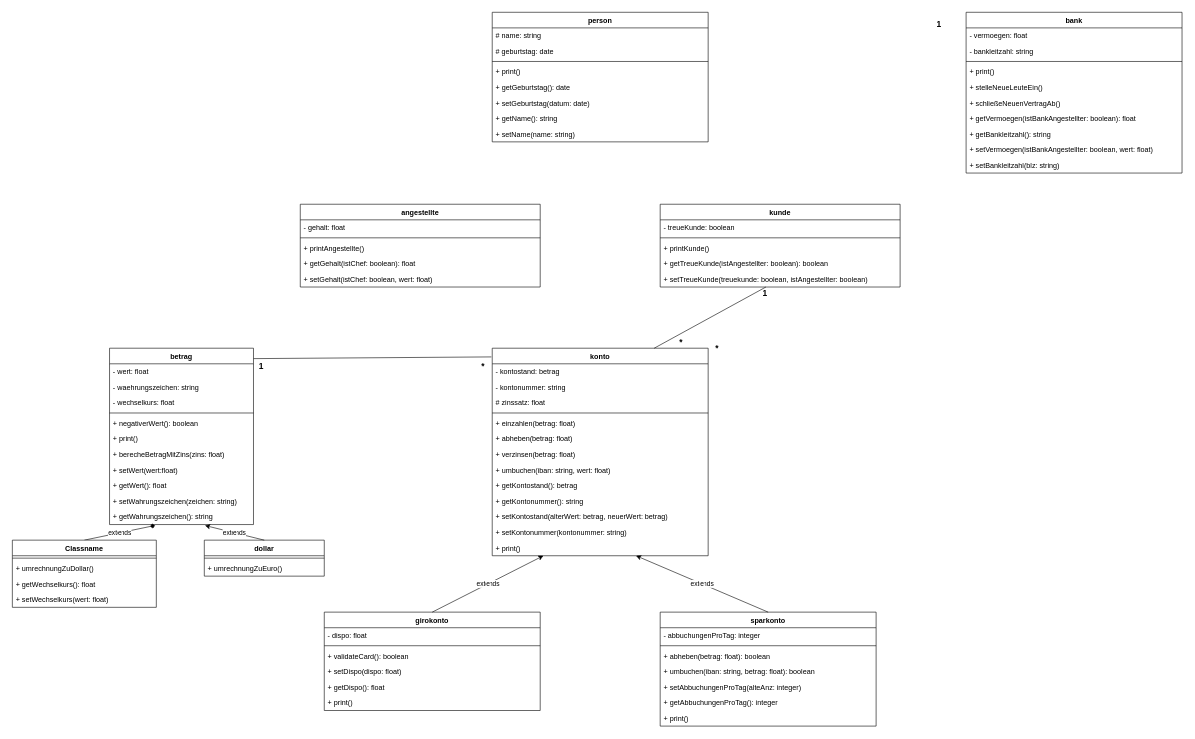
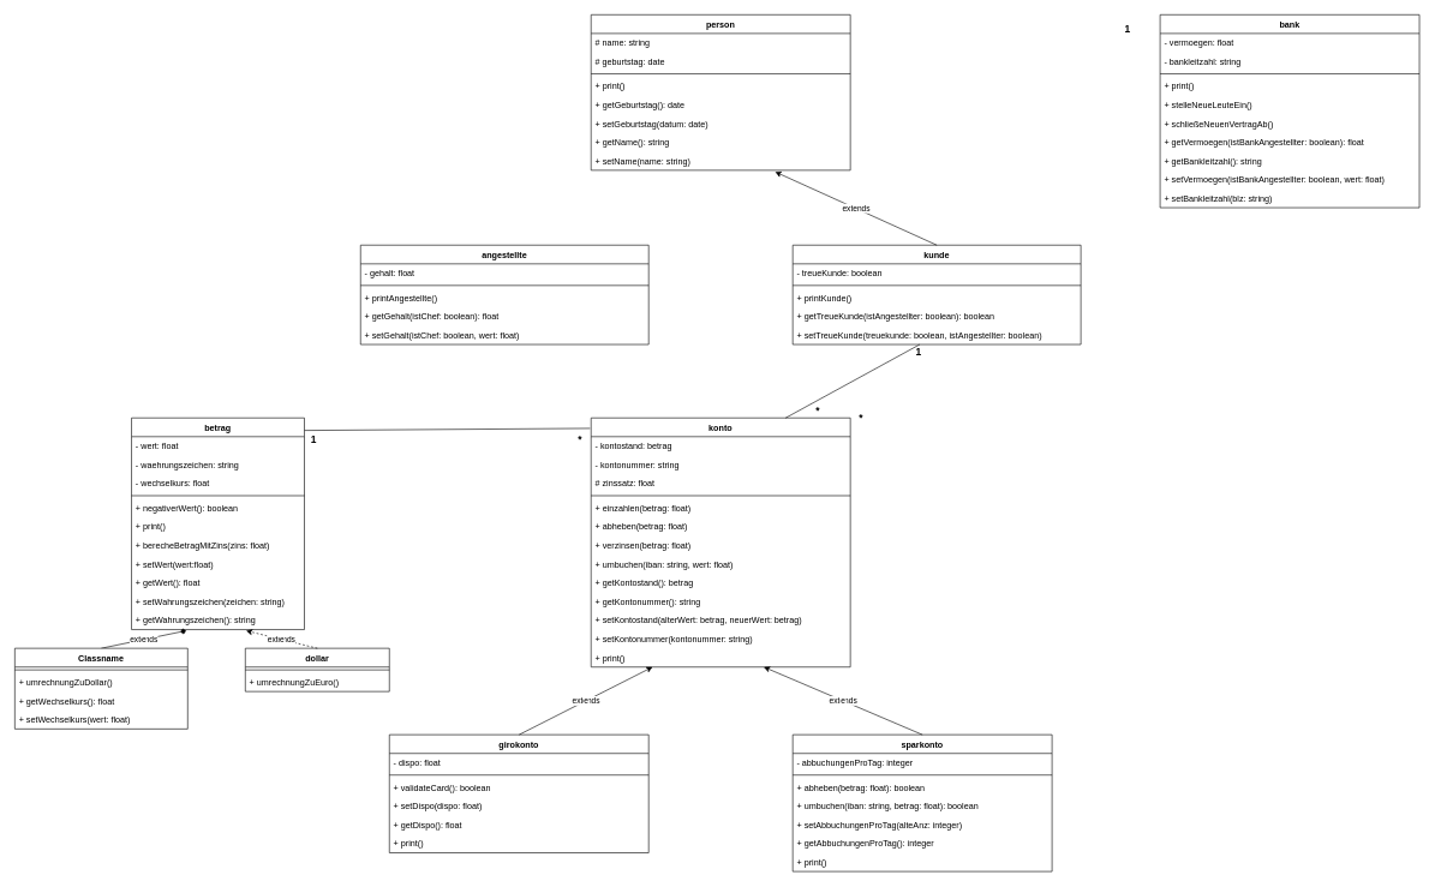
+ <mxCell id="92" value="extends" style="endArrow=classic;html=1;exitX=0.5;exitY=0;exitDx=0;exitDy=0;entryX=0.71;entryY=1.086;entryDx=0;entryDy=0;entryPerimeter=0;" parent="1" source="43" target="91" edge="1"><mxGeometry relative="1" as="geometry"><mxPoint x="1300" y="488" as="sourcePoint" /><mxPoint x="1300" y="427.998" as="targetPoint" /></mxGeometry></mxCell>
- <mxCell id="35" value="extends" style="endArrow=classic;html=1;exitX=0.5;exitY=0;exitDx=0;exitDy=0;entryX=0.663;entryY=1.059;entryDx=0;entryDy=0;entryPerimeter=0;" parent="1" source="27" target="24" edge="1"><mxGeometry relative="1" as="geometry"><mxPoint x="145" y="792" as="sourcePoint" /><mxPoint x="310" y="880" as="targetPoint" /></mxGeometry></mxCell>
+ <mxCell id="35" value="extends" style="endArrow=classic;html=1;exitX=0.5;exitY=0;exitDx=0;exitDy=0;entryX=0.663;entryY=1.059;entryDx=0;entryDy=0;entryPerimeter=0;dashed=1;" parent="1" source="27" target="24" edge="1"><mxGeometry relative="1" as="geometry"><mxPoint x="145" y="792" as="sourcePoint" /><mxPoint x="310" y="880" as="targetPoint" /></mxGeometry></mxCell>
